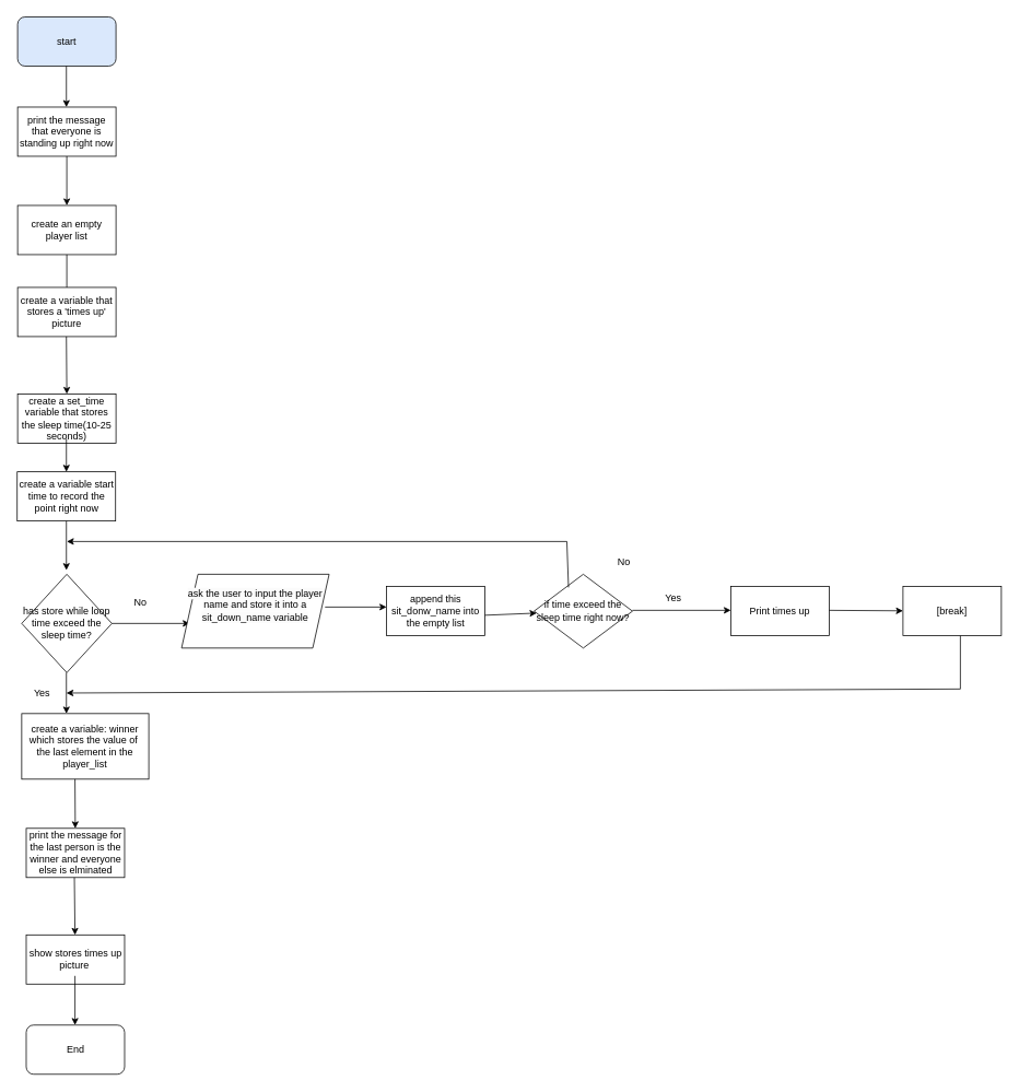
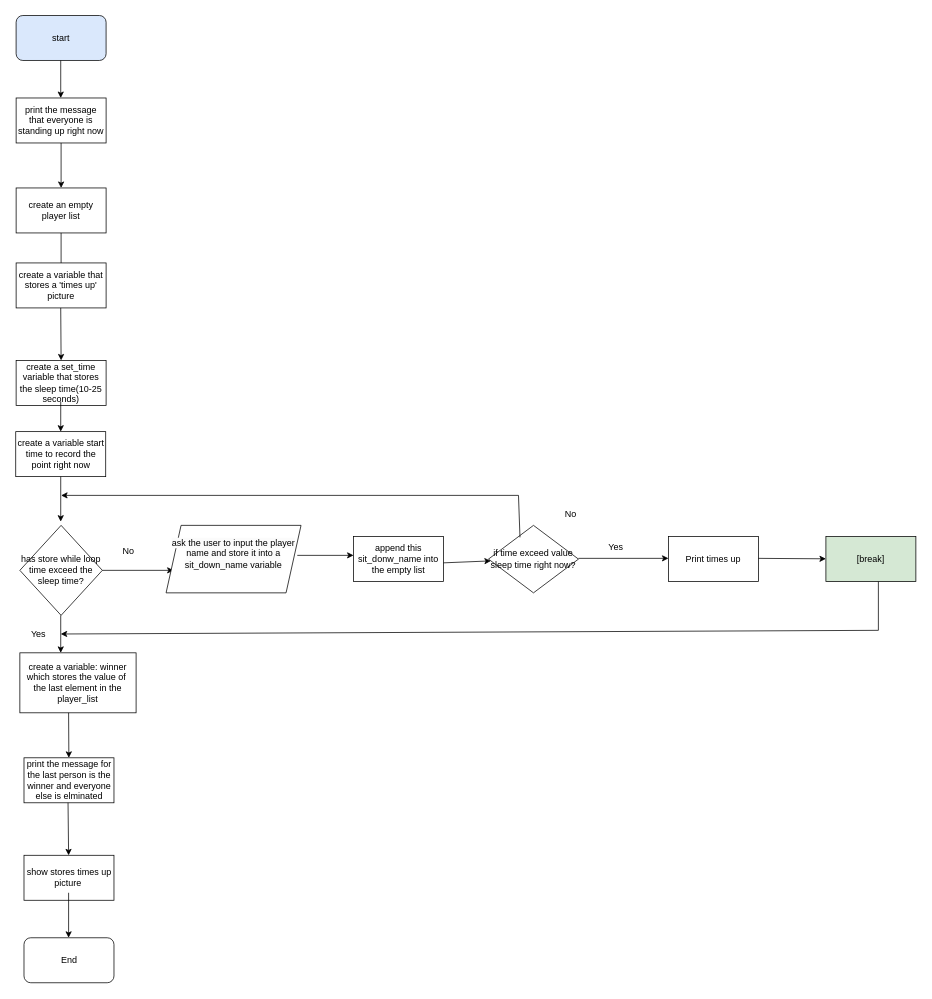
- <mxCell id="21" value="if time exceed the sleep time right now?" style="rhombus;whiteSpace=wrap;html=1;" vertex="1" parent="1"><mxGeometry x="651" y="700" width="120" height="90" as="geometry" /></mxCell>
+ <mxCell id="21" value="if time exceed value sleep time right now?" style="rhombus;whiteSpace=wrap;html=1;" vertex="1" parent="1"><mxGeometry x="651" y="700" width="120" height="90" as="geometry" /></mxCell>
- <mxCell id="25" value="[break]" style="rounded=0;whiteSpace=wrap;html=1;" vertex="1" parent="1"><mxGeometry x="1101" y="715" width="120" height="60" as="geometry" /></mxCell>
+ <mxCell id="25" value="[break]" style="rounded=0;whiteSpace=wrap;html=1;fillColor=#d5e8d4;" vertex="1" parent="1"><mxGeometry x="1101" y="715" width="120" height="60" as="geometry" /></mxCell>
